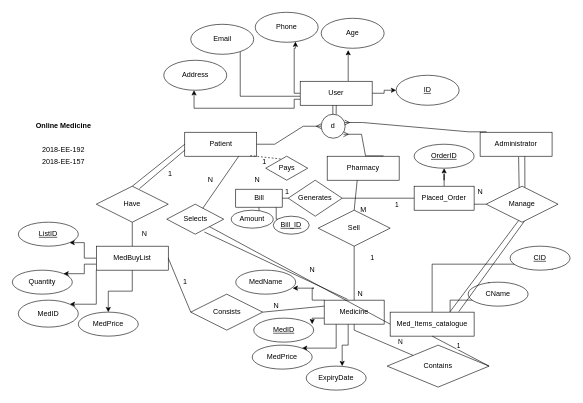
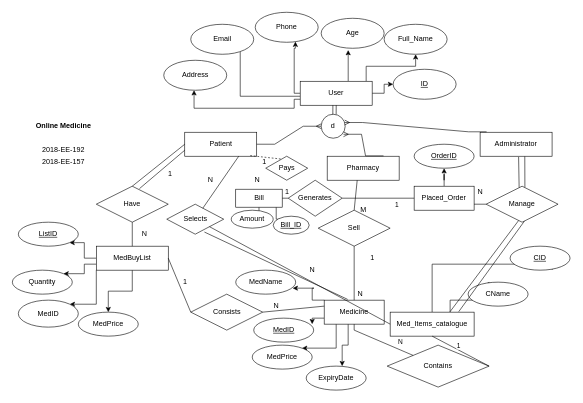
+ <mxCell id="20" value="Full_Name" style="ellipse;whiteSpace=wrap;html=1;" vertex="1" parent="1"><mxGeometry x="640" y="40" width="105" height="50" as="geometry" /></mxCell>
+ <mxCell id="10" style="edgeStyle=orthogonalEdgeStyle;rounded=0;orthogonalLoop=1;jettySize=auto;html=1;entryX=0.5;entryY=1;entryDx=0;entryDy=0;" edge="1" parent="1" source="16" target="20"><mxGeometry relative="1" as="geometry"><Array as="points"><mxPoint x="610" y="110" /></Array></mxGeometry></mxCell>
- <mxCell id="21" value="&lt;u&gt;ID&lt;/u&gt;" style="ellipse;whiteSpace=wrap;html=1;" vertex="1" parent="1"><mxGeometry x="660" y="125" width="105" height="50" as="geometry" /></mxCell>
+ <mxCell id="21" value="&lt;u&gt;ID&lt;/u&gt;" style="ellipse;whiteSpace=wrap;html=1;" vertex="1" parent="1"><mxGeometry x="655" y="115" width="105" height="50" as="geometry" /></mxCell>
